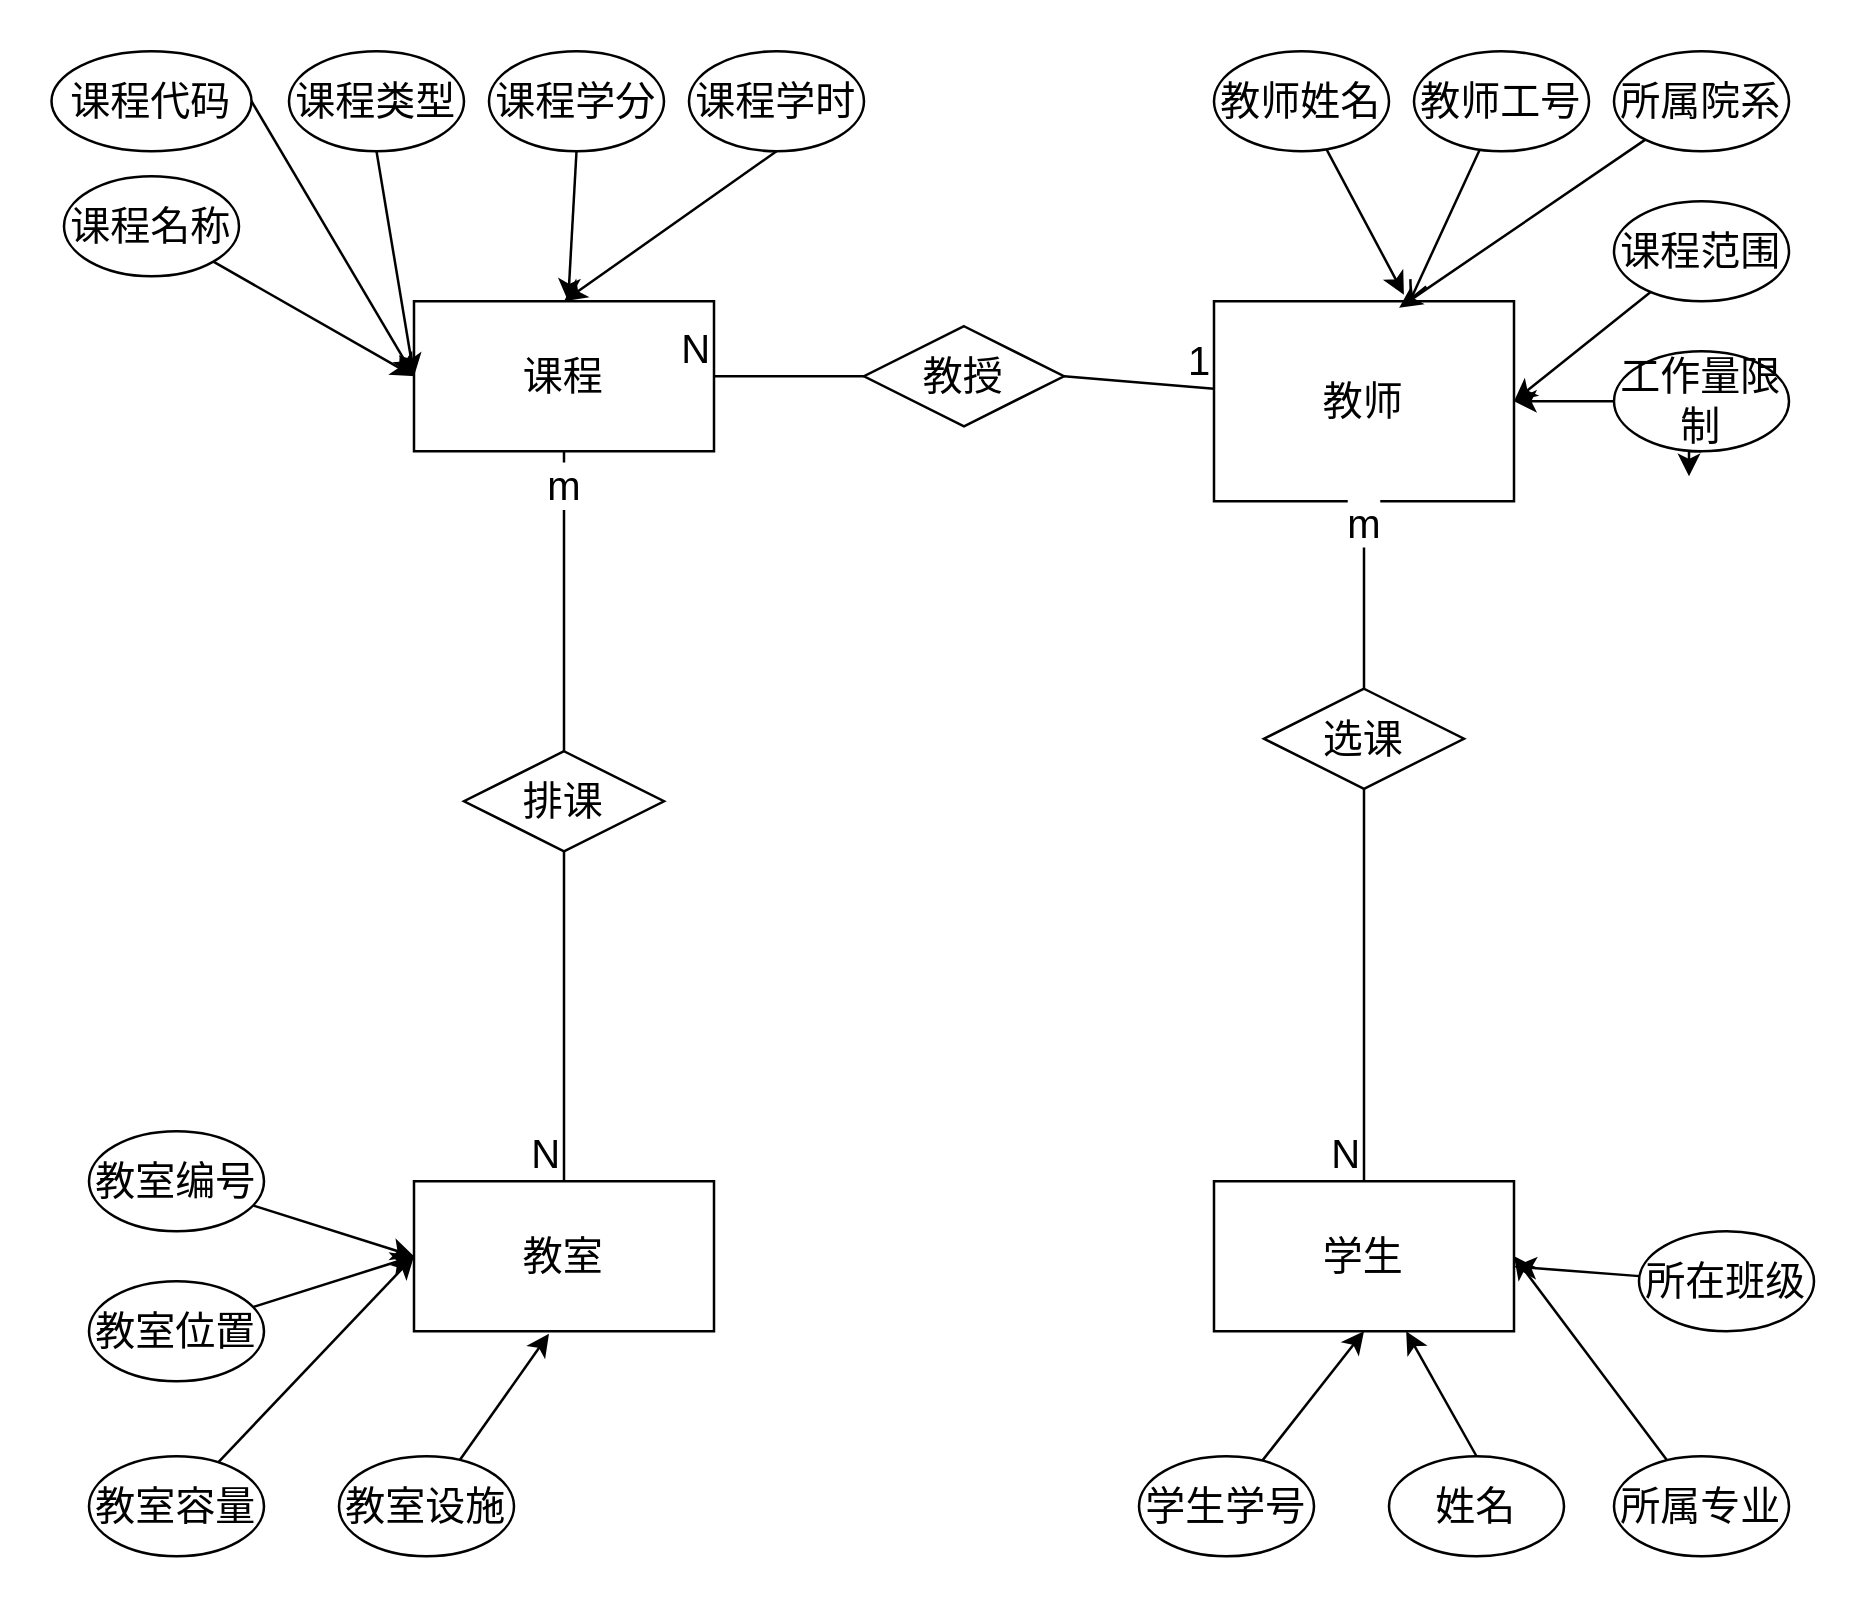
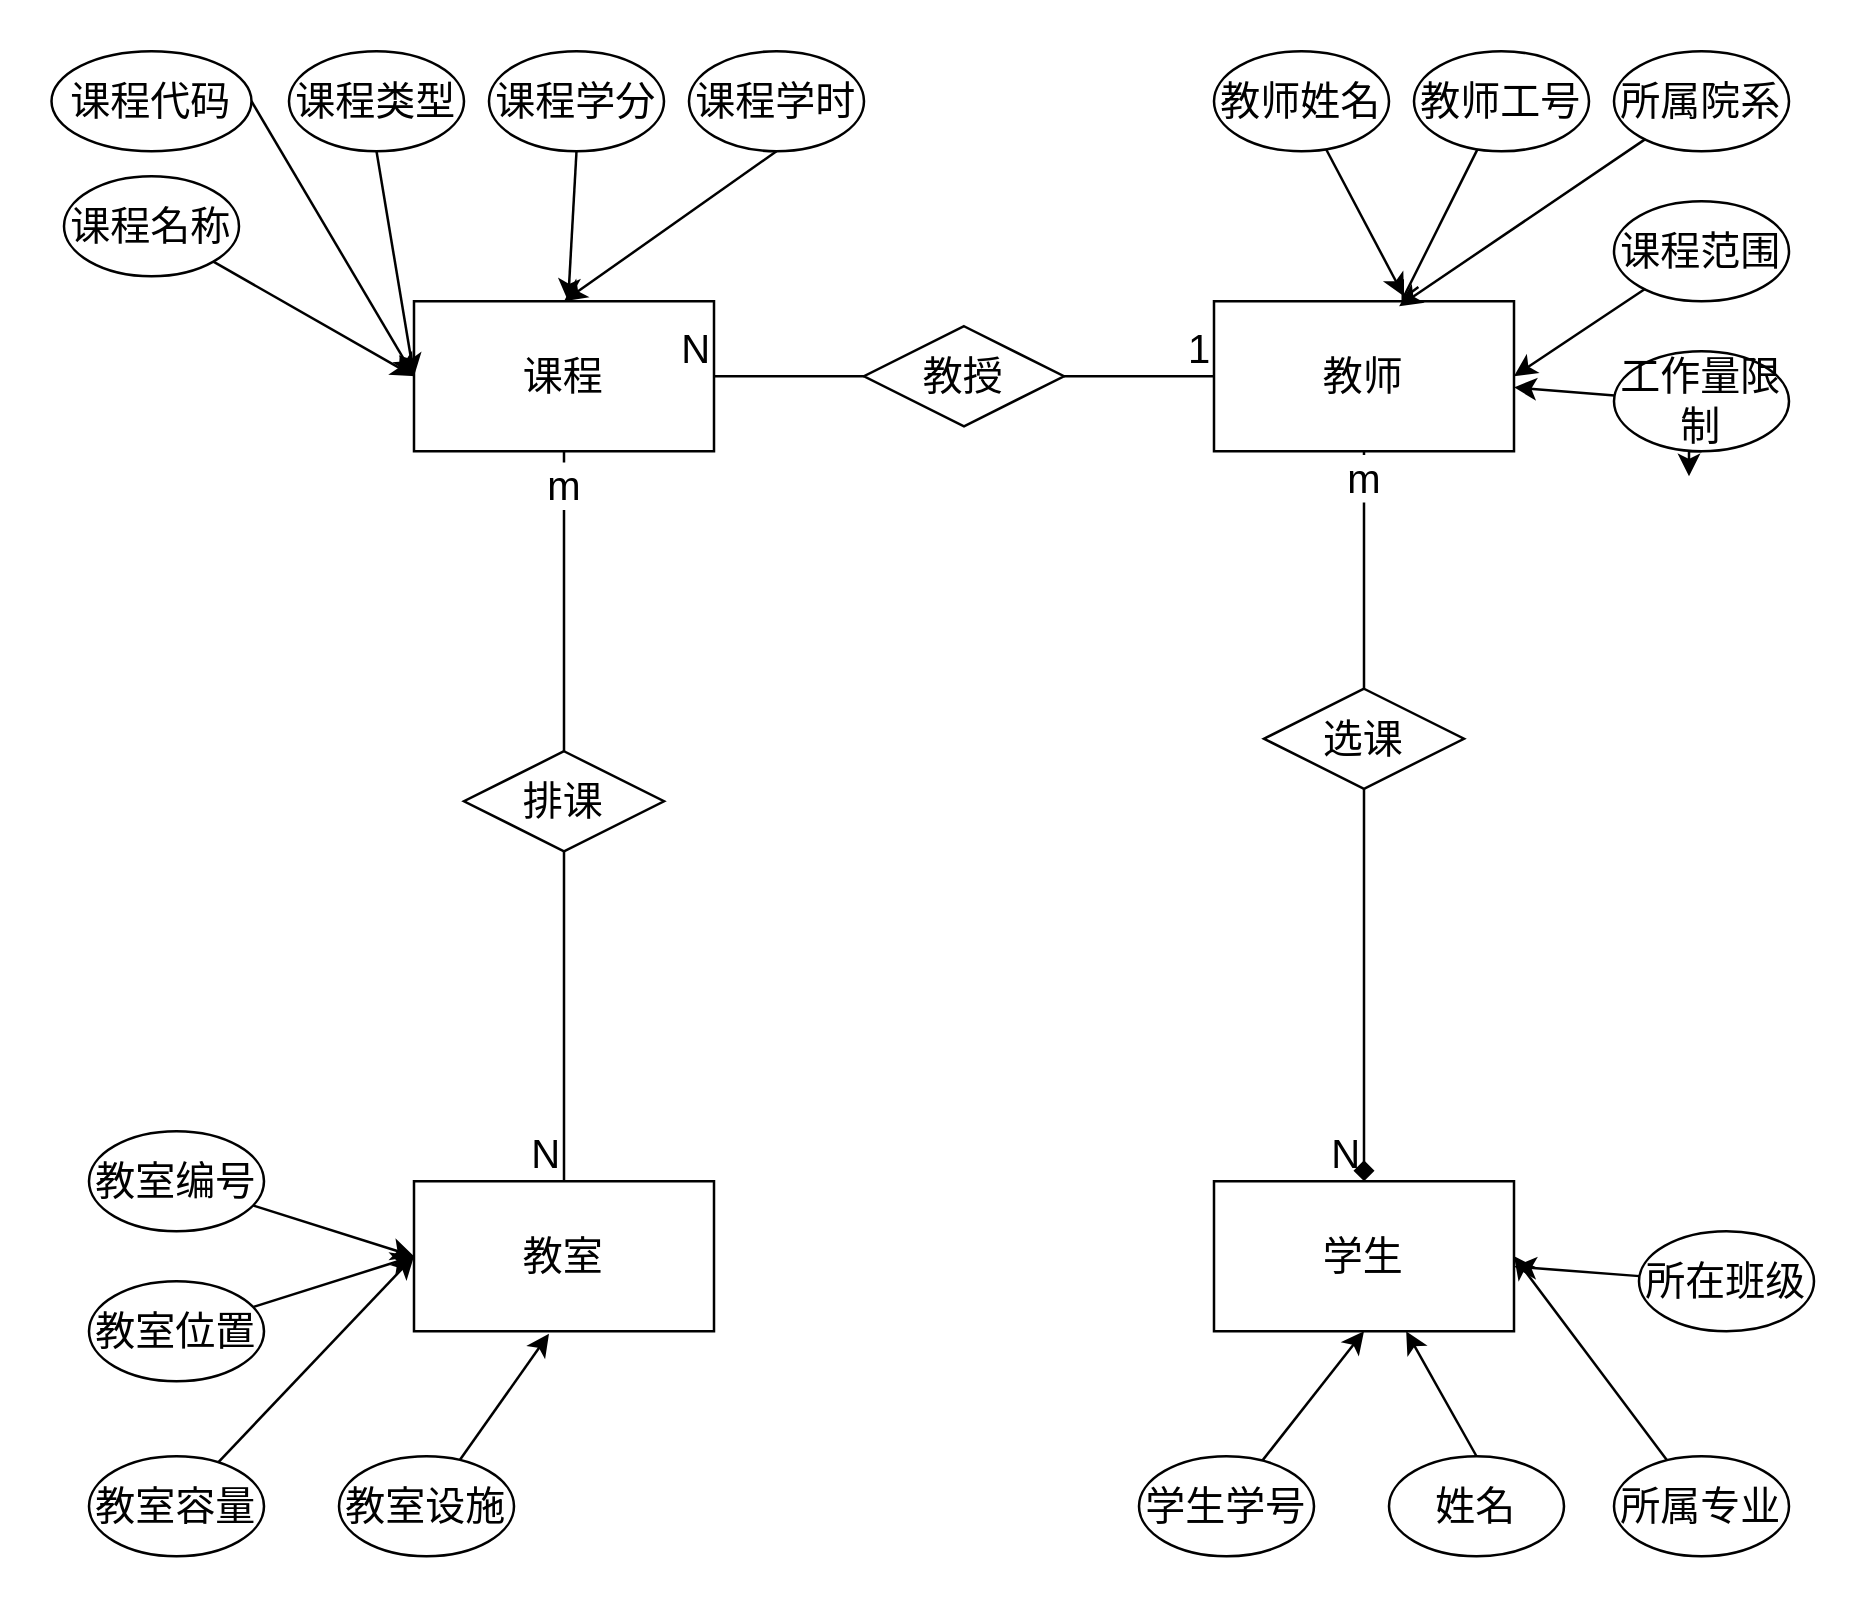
- <mxCell id="3" value="教师" style="rounded=0;whiteSpace=wrap;html=1;fontSize=16;" vertex="1" parent="1"><mxGeometry x="485" y="120" width="120" height="80" as="geometry" /></mxCell>
+ <mxCell id="3" value="教师" style="rounded=0;whiteSpace=wrap;html=1;fontSize=16;" vertex="1" parent="1"><mxGeometry x="485" y="120" width="120" height="60" as="geometry" /></mxCell>
- <mxCell id="54" value="" style="endArrow=none;html=1;rounded=0;exitX=0.5;exitY=1;exitDx=0;exitDy=0;entryX=0.5;entryY=0;entryDx=0;entryDy=0;fontSize=16;" edge="1" parent="1" source="44" target="5"><mxGeometry relative="1" as="geometry"><mxPoint x="235" y="350" as="sourcePoint" /><mxPoint x="235" y="482" as="targetPoint" /><Array as="points"><mxPoint x="545" y="410" /></Array></mxGeometry></mxCell>
+ <mxCell id="54" value="" style="endArrow=diamond;html=1;rounded=0;exitX=0.5;exitY=1;exitDx=0;exitDy=0;entryX=0.5;entryY=0;entryDx=0;entryDy=0;fontSize=16;" edge="1" parent="1" source="44" target="5"><mxGeometry relative="1" as="geometry"><mxPoint x="235" y="350" as="sourcePoint" /><mxPoint x="235" y="482" as="targetPoint" /><Array as="points"><mxPoint x="545" y="410" /></Array></mxGeometry></mxCell>
